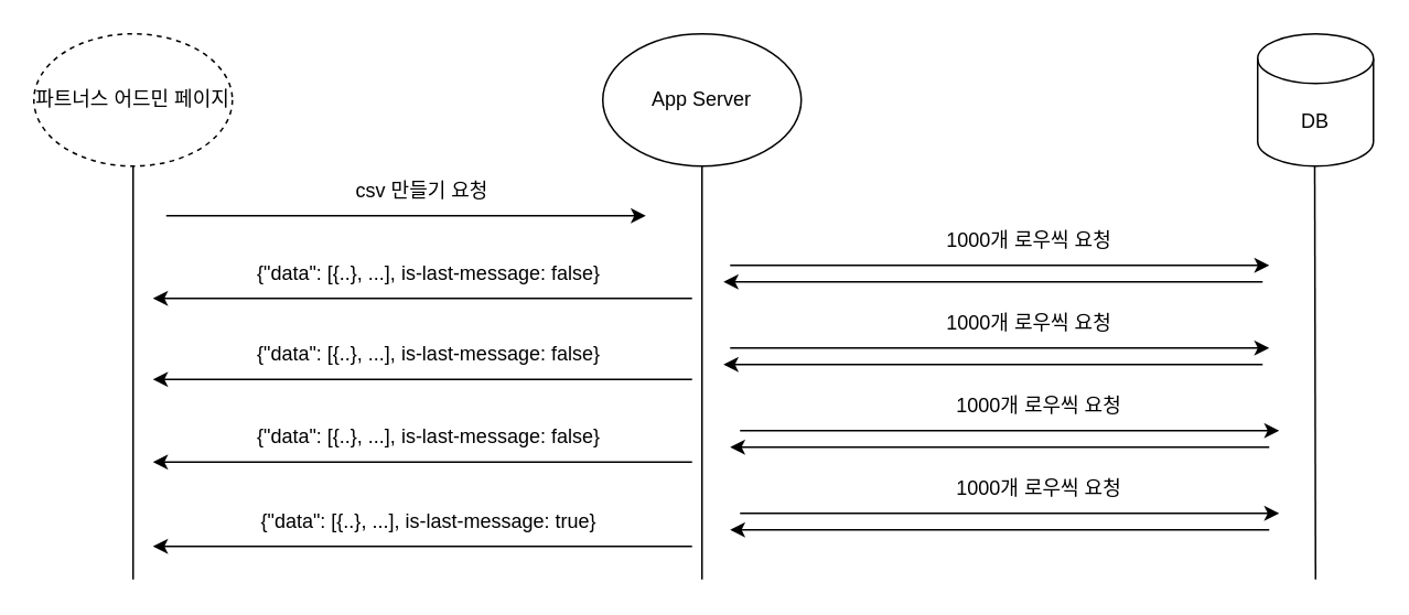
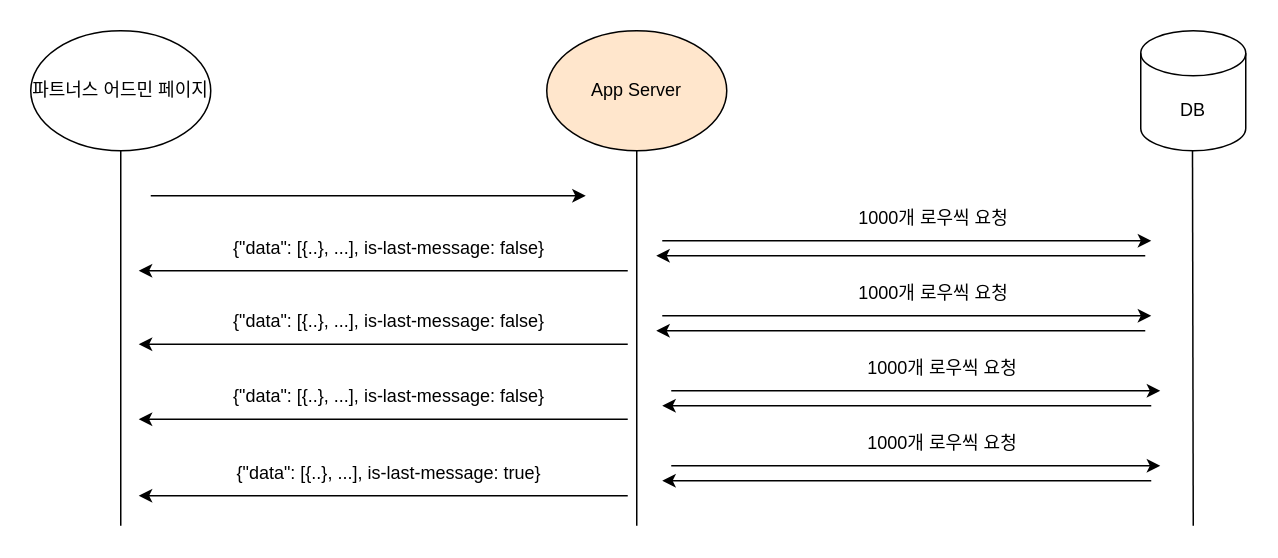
- <mxCell id="2" value="파트너스 어드민 페이지" style="ellipse;whiteSpace=wrap;html=1;dashed=1;" vertex="1" parent="1"><mxGeometry x="20" y="20" width="120" height="80" as="geometry" /></mxCell>
+ <mxCell id="2" value="파트너스 어드민 페이지" style="ellipse;whiteSpace=wrap;html=1;" vertex="1" parent="1"><mxGeometry x="20" y="20" width="120" height="80" as="geometry" /></mxCell>
- <mxCell id="3" value="App Server" style="ellipse;whiteSpace=wrap;html=1;" vertex="1" parent="1"><mxGeometry x="364" y="20" width="120" height="80" as="geometry" /></mxCell>
+ <mxCell id="3" value="App Server" style="ellipse;whiteSpace=wrap;html=1;fillColor=#ffe6cc;" vertex="1" parent="1"><mxGeometry x="364" y="20" width="120" height="80" as="geometry" /></mxCell>
- <mxCell id="9" value="csv 만들기 요청" style="text;html=1;align=center;verticalAlign=middle;whiteSpace=wrap;rounded=0;" vertex="1" parent="1"><mxGeometry x="210" y="100" width="90" height="30" as="geometry" /></mxCell>
